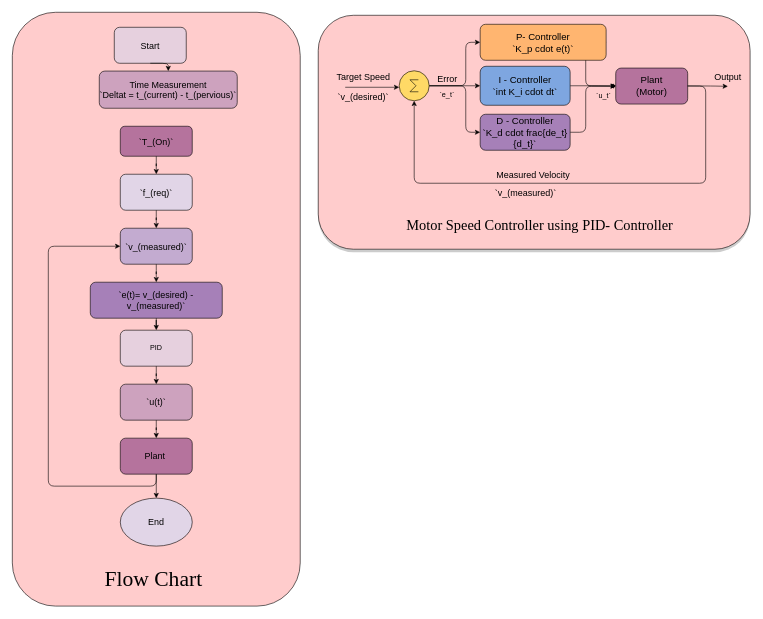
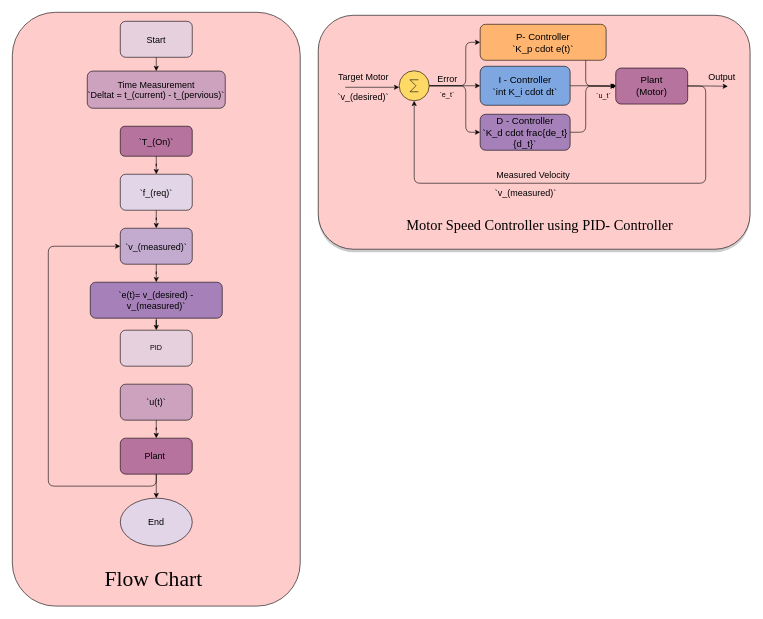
- <mxCell id="29" value="&lt;font style=&quot;font-size: 15px;&quot;&gt;Start&lt;/font&gt;" style="rounded=1;whiteSpace=wrap;html=1;fillColor=#E6D0DE;" parent="27" vertex="1"><mxGeometry x="170" y="25" width="120" height="60" as="geometry" /></mxCell>
+ <mxCell id="29" value="&lt;font style=&quot;font-size: 15px;&quot;&gt;Start&lt;/font&gt;" style="rounded=1;whiteSpace=wrap;html=1;fillColor=#E6D0DE;" parent="27" vertex="1"><mxGeometry x="180" y="15" width="120" height="60" as="geometry" /></mxCell>
- <mxCell id="19" value="&lt;font style=&quot;font-size: 15px;&quot;&gt;Target Speed&lt;/font&gt;" style="text;html=1;align=center;verticalAlign=middle;resizable=0;points=[];autosize=1;strokeColor=none;fillColor=none;rounded=1;" parent="2" vertex="1"><mxGeometry x="20" y="83" width="110" height="30" as="geometry" /></mxCell>
+ <mxCell id="19" value="&lt;font style=&quot;font-size: 15px;&quot;&gt;Target Motor&lt;/font&gt;" style="text;html=1;align=center;verticalAlign=middle;resizable=0;points=[];autosize=1;strokeColor=none;fillColor=none;rounded=1;" parent="2" vertex="1"><mxGeometry x="20" y="83" width="110" height="30" as="geometry" /></mxCell>
- <mxCell id="21" value="&lt;font style=&quot;font-size: 15px;&quot;&gt;Output&amp;nbsp;&lt;/font&gt;" style="text;html=1;align=center;verticalAlign=middle;resizable=0;points=[];autosize=1;strokeColor=none;fillColor=none;rounded=1;" parent="2" vertex="1"><mxGeometry x="650" y="83" width="70" height="30" as="geometry" /></mxCell>
+ <mxCell id="21" value="&lt;font style=&quot;font-size: 15px;&quot;&gt;Output&amp;nbsp;&lt;/font&gt;" style="text;html=1;align=center;verticalAlign=middle;resizable=0;points=[];autosize=1;strokeColor=none;fillColor=none;rounded=1;" parent="2" vertex="1"><mxGeometry x="640" y="83" width="70" height="30" as="geometry" /></mxCell>
- <mxCell id="30" value="&lt;font style=&quot;font-size: 15px;&quot;&gt;Time&amp;nbsp;Measurement&lt;br&gt;`Deltat = t_(current) - t_(pervious)`&lt;/font&gt;" style="rounded=1;whiteSpace=wrap;html=1;fillColor=#CDA2BE;" parent="27" vertex="1"><mxGeometry x="145" y="98" width="230" height="62" as="geometry" /></mxCell>
+ <mxCell id="30" value="&lt;font style=&quot;font-size: 15px;&quot;&gt;Time&amp;nbsp;Measurement&lt;br&gt;`Deltat = t_(current) - t_(pervious)`&lt;/font&gt;" style="rounded=1;whiteSpace=wrap;html=1;fillColor=#CDA2BE;" parent="27" vertex="1"><mxGeometry x="125" y="98" width="230" height="62" as="geometry" /></mxCell>
- <mxCell id="42" value="" style="edgeStyle=orthogonalEdgeStyle;rounded=1;orthogonalLoop=1;jettySize=auto;html=1;" parent="27" source="39" target="41" edge="1"><mxGeometry relative="1" as="geometry" /></mxCell>
